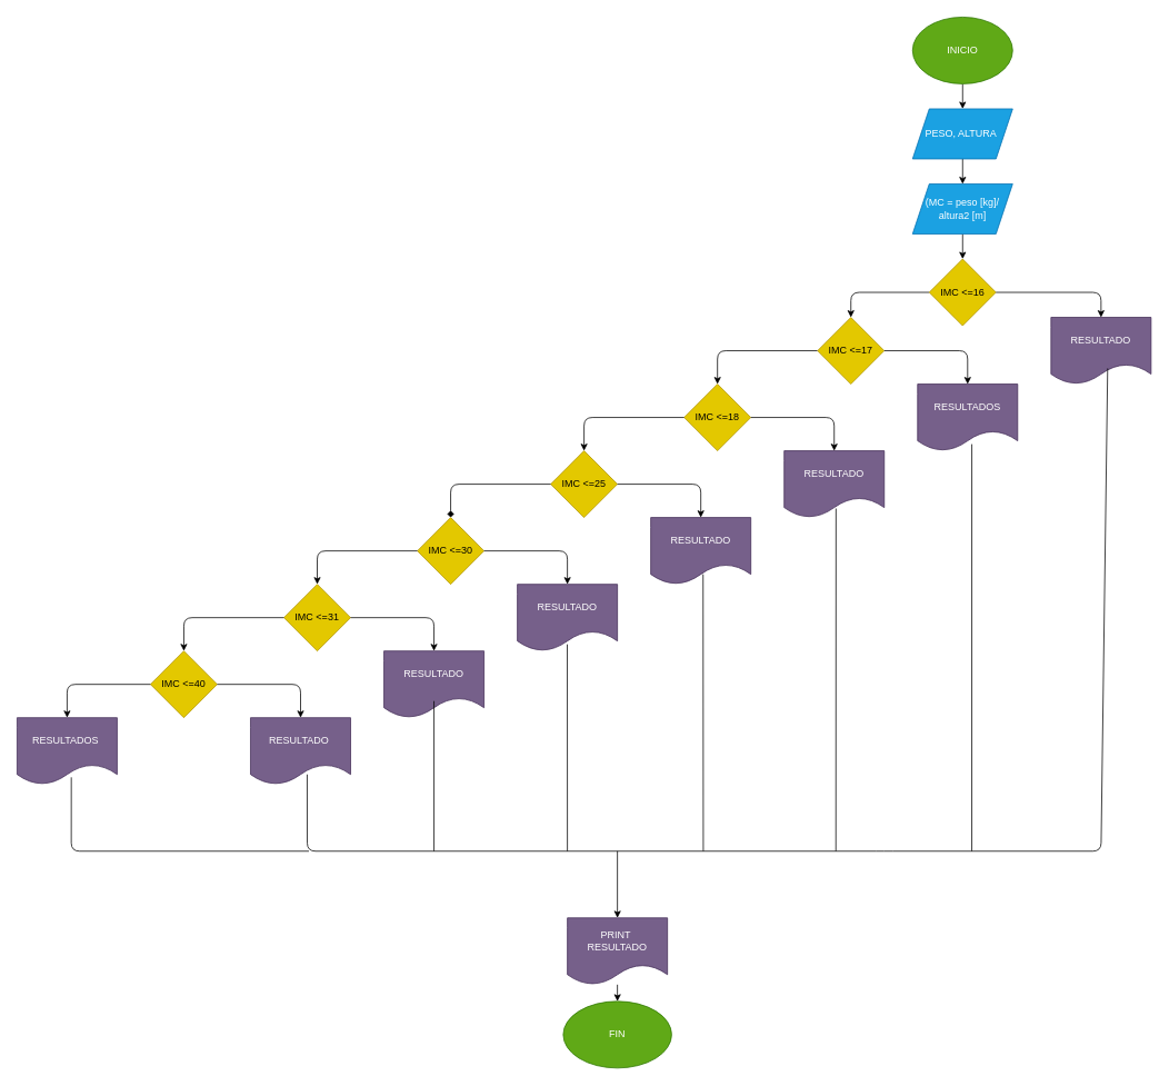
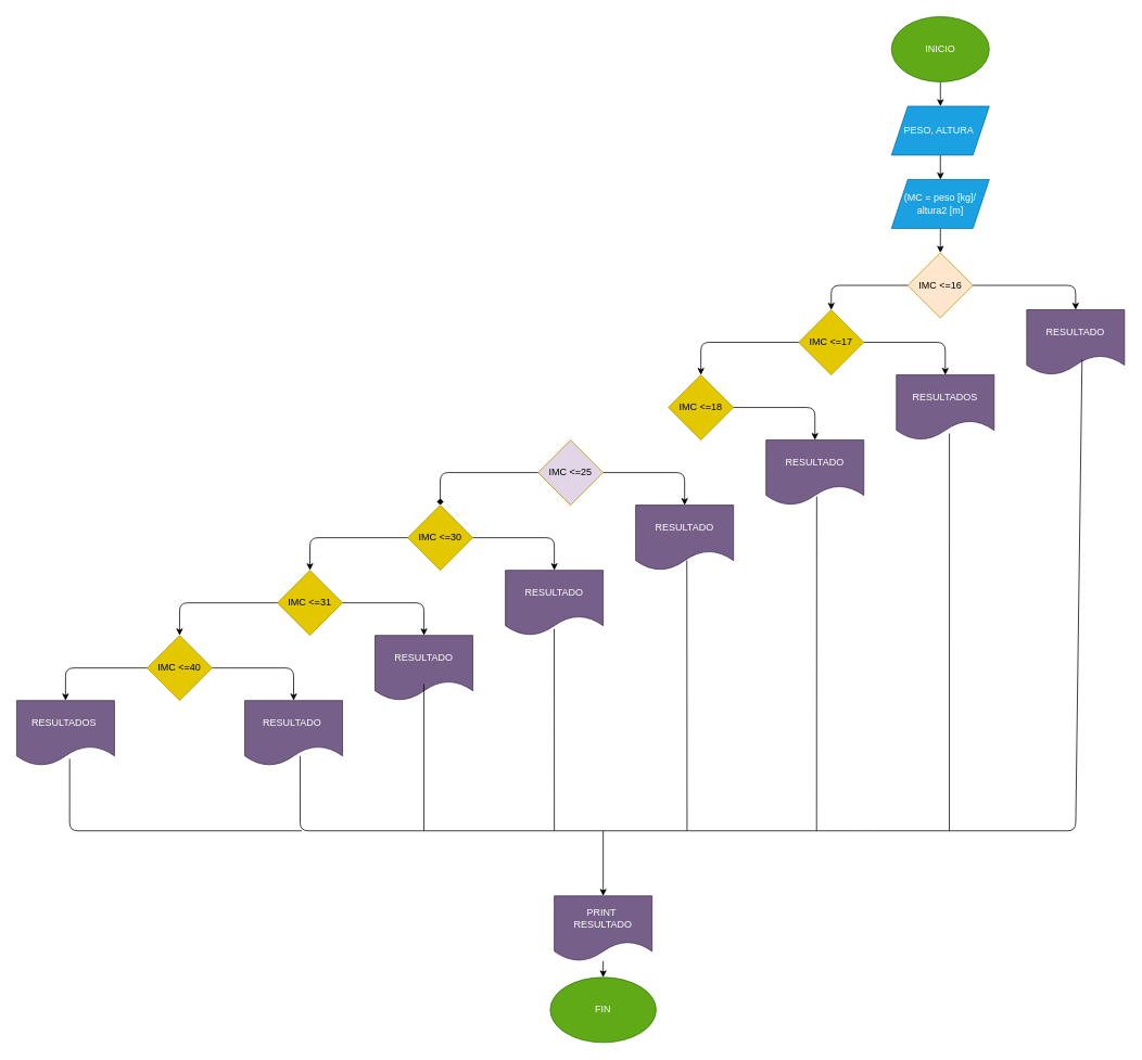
- <mxCell id="9" value="IMC &amp;lt;=16" style="rhombus;whiteSpace=wrap;html=1;fillColor=#e3c800;fontColor=#000000;strokeColor=#B09500;" vertex="1" parent="1"><mxGeometry x="1114" y="310" width="80" height="80" as="geometry" /></mxCell>
+ <mxCell id="9" value="IMC &amp;lt;=16" style="rhombus;whiteSpace=wrap;html=1;fillColor=#ffe6cc;fontColor=#000000;strokeColor=#B09500;" vertex="1" parent="1"><mxGeometry x="1114" y="310" width="80" height="80" as="geometry" /></mxCell>
- <mxCell id="20" value="" style="endArrow=classic;html=1;exitX=0;exitY=0.5;exitDx=0;exitDy=0;entryX=0.5;entryY=0;entryDx=0;entryDy=0;" edge="1" parent="1" source="16" target="19"><mxGeometry width="50" height="50" relative="1" as="geometry"><mxPoint x="1040" y="500" as="sourcePoint" /><mxPoint x="1090" y="450" as="targetPoint" /><Array as="points"><mxPoint x="700" y="500" /></Array></mxGeometry></mxCell>
- <mxCell id="19" value="IMC &amp;lt;=25" style="rhombus;whiteSpace=wrap;html=1;fillColor=#e3c800;fontColor=#000000;strokeColor=#B09500;" vertex="1" parent="1"><mxGeometry x="660" y="540" width="80" height="80" as="geometry" /></mxCell>
+ <mxCell id="19" value="IMC &amp;lt;=25" style="rhombus;whiteSpace=wrap;html=1;fillColor=#e1d5e7;fontColor=#000000;strokeColor=#B09500;" vertex="1" parent="1"><mxGeometry x="660" y="540" width="80" height="80" as="geometry" /></mxCell>
